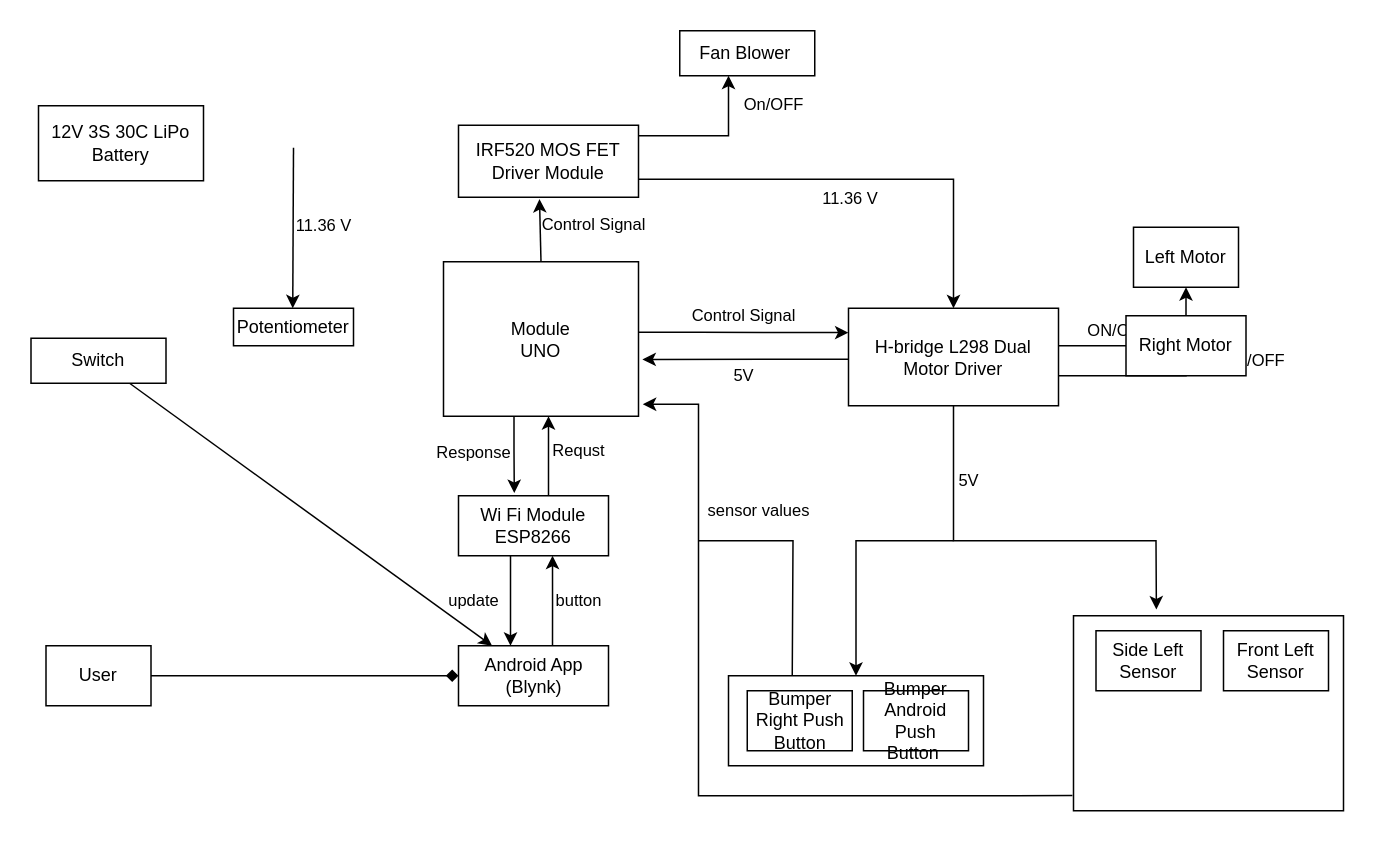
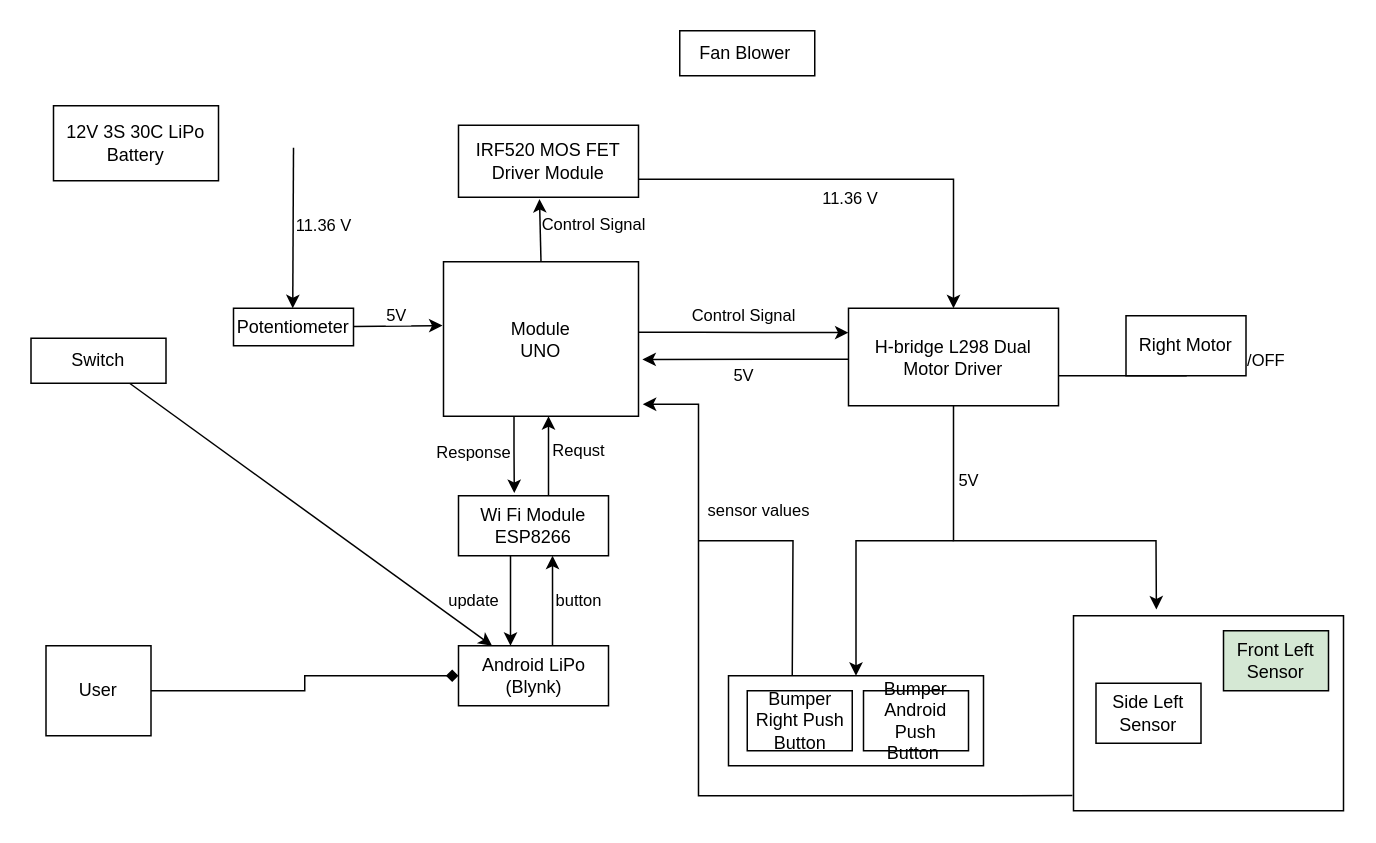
- <mxCell id="21" value="On/OFF" style="edgeStyle=orthogonalEdgeStyle;rounded=0;orthogonalLoop=1;jettySize=auto;html=1;" parent="1" source="22" target="23" edge="1"><mxGeometry x="0.624" y="-30" relative="1" as="geometry"><mxPoint as="offset" /><Array as="points"><mxPoint x="485" y="90" /></Array></mxGeometry></mxCell>
- <mxCell id="19" value="12V 3S 30C LiPo Battery" style="rounded=0;whiteSpace=wrap;html=1;" parent="1" vertex="1"><mxGeometry x="25" y="70" width="110" height="50" as="geometry" /></mxCell>
+ <mxCell id="19" value="12V 3S 30C LiPo Battery" style="rounded=0;whiteSpace=wrap;html=1;" parent="1" vertex="1"><mxGeometry x="35" y="70" width="110" height="50" as="geometry" /></mxCell>
- <mxCell id="18" value="Left Motor" style="rounded=0;whiteSpace=wrap;html=1;" parent="1" vertex="1"><mxGeometry x="755" y="151" width="70" height="40" as="geometry" /></mxCell>
+ <mxCell id="36" value="5V&amp;nbsp;" style="edgeStyle=none;rounded=0;orthogonalLoop=1;jettySize=auto;html=1;entryX=-0.005;entryY=0.413;entryDx=0;entryDy=0;entryPerimeter=0;" edge="1" parent="1" source="37" target="13"><mxGeometry x="0.007" y="7" relative="1" as="geometry"><mxPoint as="offset" /></mxGeometry></mxCell>
- <mxCell id="6" value="ON/OFF" style="edgeStyle=orthogonalEdgeStyle;rounded=0;orthogonalLoop=1;jettySize=auto;html=1;entryX=0.5;entryY=1;entryDx=0;entryDy=0;" edge="1" parent="1" source="8" target="18"><mxGeometry x="0.529" y="45" relative="1" as="geometry"><Array as="points"><mxPoint x="790" y="230" /></Array><mxPoint as="offset" /></mxGeometry></mxCell>
- <mxCell id="29" value="Side Left Sensor" style="rounded=0;whiteSpace=wrap;html=1;" vertex="1" parent="1"><mxGeometry x="730" y="420" width="70" height="40" as="geometry" /></mxCell>
+ <mxCell id="29" value="Side Left Sensor" style="rounded=0;whiteSpace=wrap;html=1;" vertex="1" parent="1"><mxGeometry x="730" y="455" width="70" height="40" as="geometry" /></mxCell>
- <mxCell id="28" value="Front Left Sensor" style="rounded=0;whiteSpace=wrap;html=1;" vertex="1" parent="1"><mxGeometry x="815" y="420" width="70" height="40" as="geometry" /></mxCell>
+ <mxCell id="28" value="Front Left Sensor" style="rounded=0;whiteSpace=wrap;html=1;fillColor=#d5e8d4;" vertex="1" parent="1"><mxGeometry x="815" y="420" width="70" height="40" as="geometry" /></mxCell>
- <mxCell id="27" value="User" style="rounded=0;whiteSpace=wrap;html=1;" parent="1" vertex="1"><mxGeometry x="30" y="430" width="70" height="40" as="geometry" /></mxCell>
+ <mxCell id="27" value="User" style="rounded=0;whiteSpace=wrap;html=1;" parent="1" vertex="1"><mxGeometry x="30" y="430" width="70" height="60" as="geometry" /></mxCell>
- <mxCell id="10" value="Android App&lt;br&gt;(Blynk)&lt;br&gt;" style="html=1;" parent="1" vertex="1"><mxGeometry x="305" y="430" width="100" height="40" as="geometry" /></mxCell>
+ <mxCell id="10" value="Android LiPo&lt;br&gt;(Blynk)&lt;br&gt;" style="html=1;" parent="1" vertex="1"><mxGeometry x="305" y="430" width="100" height="40" as="geometry" /></mxCell>
